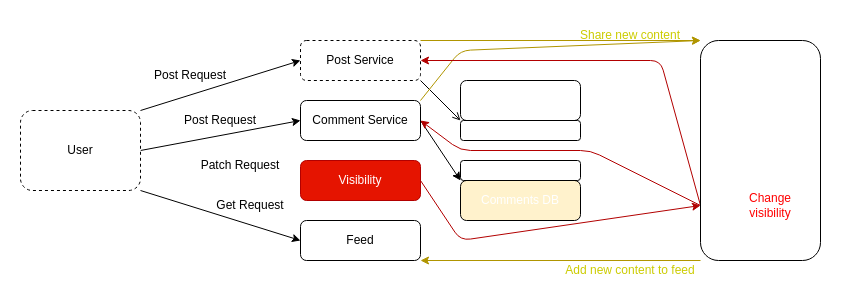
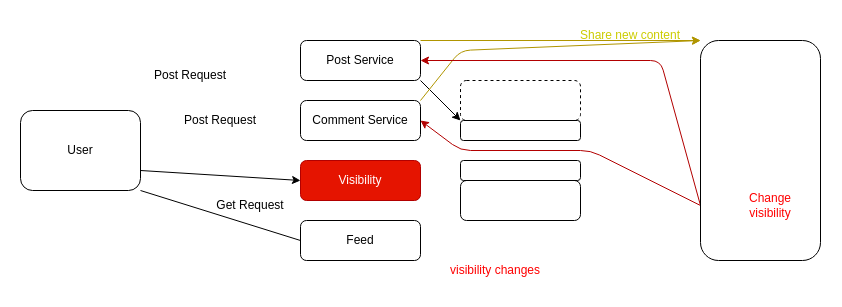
- <mxCell id="9" value="Post Service" style="rounded=1;whiteSpace=wrap;html=1;labelBackgroundColor=none;dashed=1;" vertex="1" parent="1"><mxGeometry x="300" y="40" width="120" height="40" as="geometry" /></mxCell>
+ <mxCell id="9" value="Post Service" style="rounded=1;whiteSpace=wrap;html=1;labelBackgroundColor=none;" vertex="1" parent="1"><mxGeometry x="300" y="40" width="120" height="40" as="geometry" /></mxCell>
- <mxCell id="5" style="edgeStyle=none;html=1;exitX=1;exitY=0;exitDx=0;exitDy=0;entryX=0;entryY=0.5;entryDx=0;entryDy=0;labelBorderColor=#000000;fontSize=12;fontColor=#FFFFFF;strokeColor=#000000;" edge="1" parent="1" source="6" target="9"><mxGeometry relative="1" as="geometry" /></mxCell>
- <mxCell id="26" value="&lt;font color=&quot;#ffffff&quot;&gt;Posts DB&lt;/font&gt;" style="rounded=1;whiteSpace=wrap;html=1;labelBackgroundColor=none;fontSize=12;fontColor=#000000;" vertex="1" parent="1"><mxGeometry x="460" y="80" width="120" height="40" as="geometry" /></mxCell>
+ <mxCell id="26" value="&lt;font color=&quot;#ffffff&quot;&gt;Posts DB&lt;/font&gt;" style="rounded=1;whiteSpace=wrap;html=1;labelBackgroundColor=none;fontSize=12;fontColor=#000000;dashed=1;" vertex="1" parent="1"><mxGeometry x="460" y="80" width="120" height="40" as="geometry" /></mxCell>
- <mxCell id="8" style="edgeStyle=none;html=1;exitX=1;exitY=1;exitDx=0;exitDy=0;entryX=0;entryY=1;entryDx=0;entryDy=0;labelBorderColor=#000000;fontSize=12;fontColor=#FFFFFF;strokeColor=#000000;endArrow=open;" edge="1" parent="1" source="9" target="26"><mxGeometry relative="1" as="geometry" /></mxCell>
+ <mxCell id="8" style="edgeStyle=none;html=1;exitX=1;exitY=1;exitDx=0;exitDy=0;entryX=0;entryY=1;entryDx=0;entryDy=0;labelBorderColor=#000000;fontSize=12;fontColor=#FFFFFF;strokeColor=#000000;" edge="1" parent="1" source="9" target="26"><mxGeometry relative="1" as="geometry" /></mxCell>
- <mxCell id="2" style="edgeStyle=none;html=1;exitX=1;exitY=0.5;exitDx=0;exitDy=0;entryX=0;entryY=0.5;entryDx=0;entryDy=0;labelBorderColor=#000000;fontSize=20;fontColor=#000000;strokeColor=#000000;" edge="1" parent="1" source="6" target="12"><mxGeometry relative="1" as="geometry" /></mxCell>
- <mxCell id="10" style="edgeStyle=none;html=1;exitX=1;exitY=0.5;exitDx=0;exitDy=0;entryX=0;entryY=0;entryDx=0;entryDy=0;labelBorderColor=#000000;fontSize=12;fontColor=#FFFFFF;strokeColor=#000000;" edge="1" parent="1" source="12" target="27"><mxGeometry relative="1" as="geometry" /></mxCell>
- <mxCell id="6" value="User" style="rounded=1;whiteSpace=wrap;html=1;labelBackgroundColor=default;dashed=1;" vertex="1" parent="1"><mxGeometry x="20" y="110" width="120" height="80" as="geometry" /></mxCell>
+ <mxCell id="6" value="User" style="rounded=1;whiteSpace=wrap;html=1;labelBackgroundColor=default;" vertex="1" parent="1"><mxGeometry x="20" y="110" width="120" height="80" as="geometry" /></mxCell>
- <mxCell id="17" value="Patch Request" style="text;html=1;strokeColor=none;fillColor=none;align=center;verticalAlign=middle;whiteSpace=wrap;rounded=0;labelBackgroundColor=none;fontSize=12;fontColor=#000000;" vertex="1" parent="1"><mxGeometry x="190" y="150" width="100" height="30" as="geometry" /></mxCell>
+ <mxCell id="3" style="edgeStyle=none;html=1;exitX=1;exitY=0.75;exitDx=0;exitDy=0;entryX=0;entryY=0.5;entryDx=0;entryDy=0;labelBorderColor=#000000;fontSize=12;fontColor=#000000;strokeColor=#000000;" edge="1" parent="1" source="6" target="14"><mxGeometry relative="1" as="geometry" /></mxCell>
- <mxCell id="27" value="&lt;font color=&quot;#ffffff&quot;&gt;Comments DB&lt;/font&gt;" style="rounded=1;whiteSpace=wrap;html=1;labelBackgroundColor=none;fontSize=12;fontColor=#000000;fillColor=#fff2cc;" vertex="1" parent="1"><mxGeometry x="460" y="180" width="120" height="40" as="geometry" /></mxCell>
+ <mxCell id="27" value="&lt;font color=&quot;#ffffff&quot;&gt;Comments DB&lt;/font&gt;" style="rounded=1;whiteSpace=wrap;html=1;labelBackgroundColor=none;fontSize=12;fontColor=#000000;" vertex="1" parent="1"><mxGeometry x="460" y="180" width="120" height="40" as="geometry" /></mxCell>
- <mxCell id="13" style="edgeStyle=none;html=1;exitX=1;exitY=0.5;exitDx=0;exitDy=0;entryX=0;entryY=0.75;entryDx=0;entryDy=0;labelBorderColor=#FF0000;fontSize=12;fontColor=#FF0000;strokeColor=#B20000;fillColor=#e51400;" edge="1" parent="1" source="14" target="23"><mxGeometry relative="1" as="geometry"><Array as="points"><mxPoint x="460" y="240" /></Array></mxGeometry></mxCell>
- <mxCell id="4" style="edgeStyle=none;html=1;exitX=1;exitY=1;exitDx=0;exitDy=0;entryX=0;entryY=0.5;entryDx=0;entryDy=0;labelBorderColor=#000000;fontSize=12;fontColor=#000000;strokeColor=#000000;" edge="1" parent="1" source="6" target="18"><mxGeometry relative="1" as="geometry" /></mxCell>
+ <mxCell id="4" style="edgeStyle=none;html=1;exitX=1;exitY=1;exitDx=0;exitDy=0;entryX=0;entryY=0.5;entryDx=0;entryDy=0;labelBorderColor=#000000;fontSize=12;fontColor=#000000;strokeColor=#000000;endArrow=none;" edge="1" parent="1" source="6" target="18"><mxGeometry relative="1" as="geometry" /></mxCell>
- <mxCell id="20" style="edgeStyle=none;html=1;exitX=0;exitY=1;exitDx=0;exitDy=0;entryX=1;entryY=1;entryDx=0;entryDy=0;labelBorderColor=#000000;fontSize=12;fontColor=#FFFFFF;strokeColor=#B09500;fillColor=#e3c800;" edge="1" parent="1" source="23" target="18"><mxGeometry relative="1" as="geometry" /></mxCell>
+ <mxCell id="31" value="&lt;font color=&quot;#ff0000&quot;&gt;visibility changes&lt;/font&gt;" style="text;html=1;strokeColor=none;fillColor=none;align=center;verticalAlign=middle;whiteSpace=wrap;rounded=0;labelBackgroundColor=none;fontSize=12;fontColor=#FFFFFF;" vertex="1" parent="1"><mxGeometry x="440" y="260" width="110" height="20" as="geometry" /></mxCell>
- <mxCell id="24" value="&lt;font&gt;Add new content to feed&lt;/font&gt;" style="text;html=1;strokeColor=none;fillColor=none;align=center;verticalAlign=middle;whiteSpace=wrap;rounded=0;labelBackgroundColor=none;fontSize=12;fontColor=#CCCC00;" vertex="1" parent="1"><mxGeometry x="560" y="255" width="140" height="30" as="geometry" /></mxCell>
